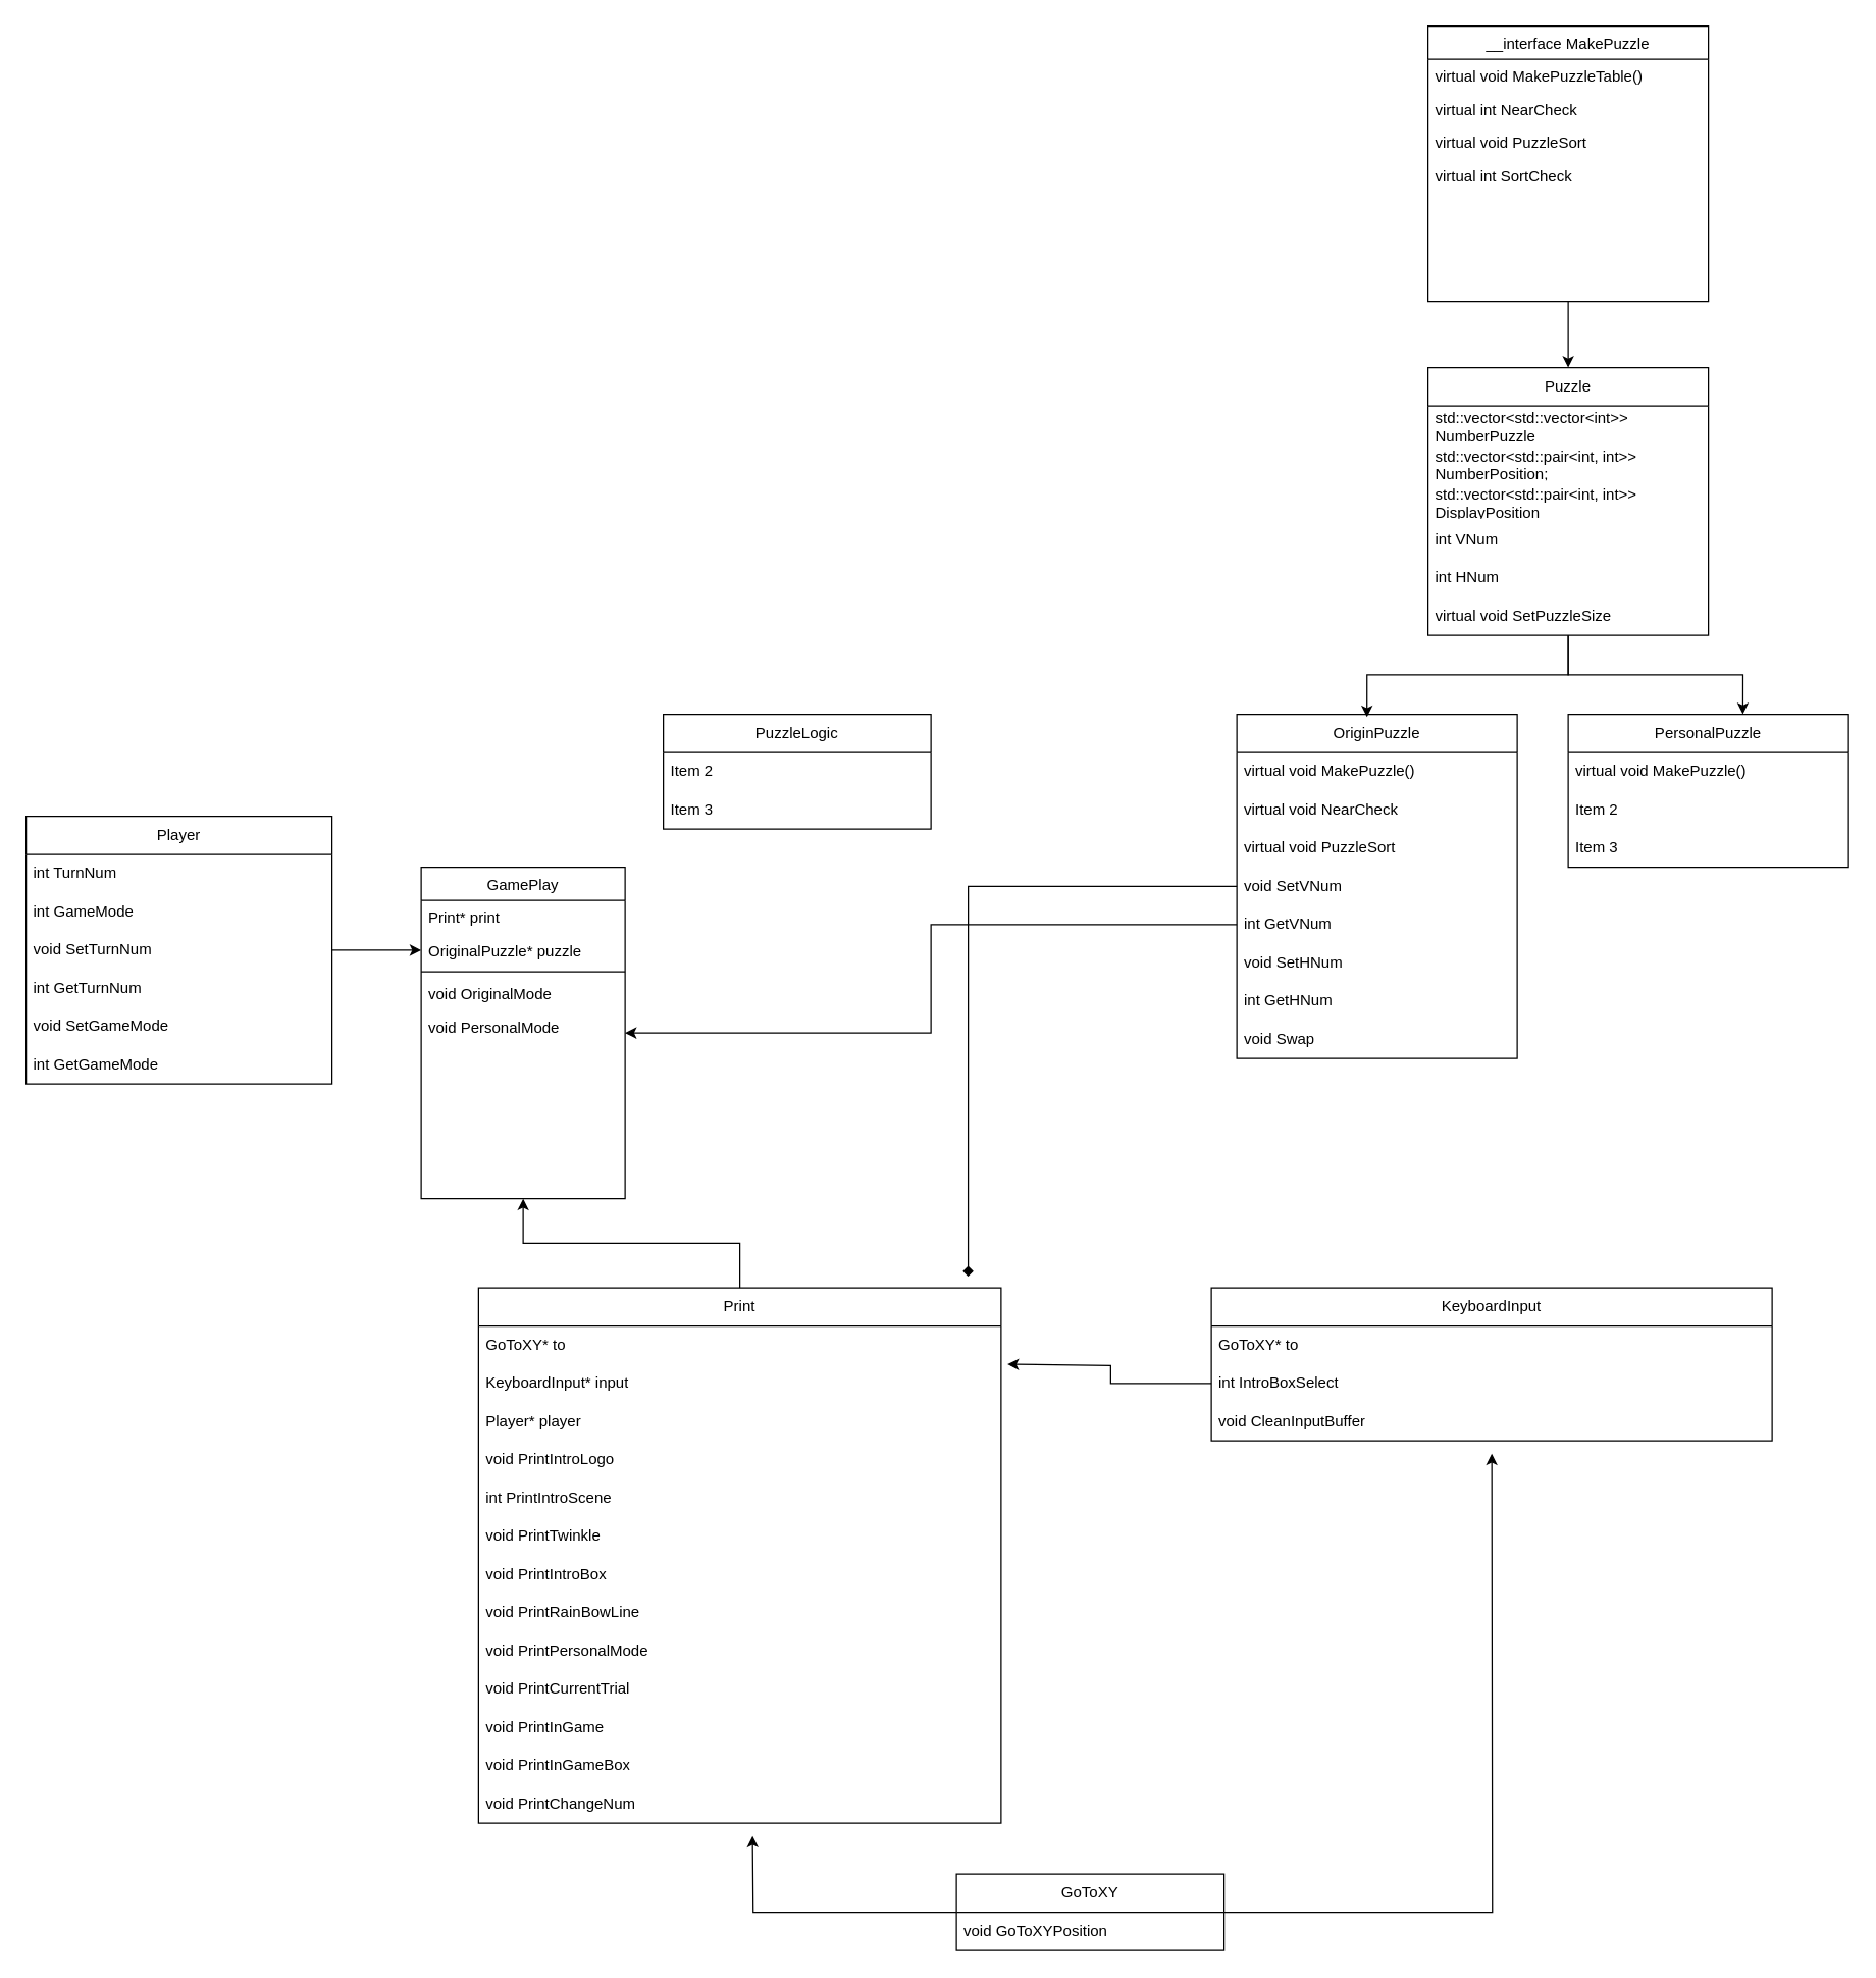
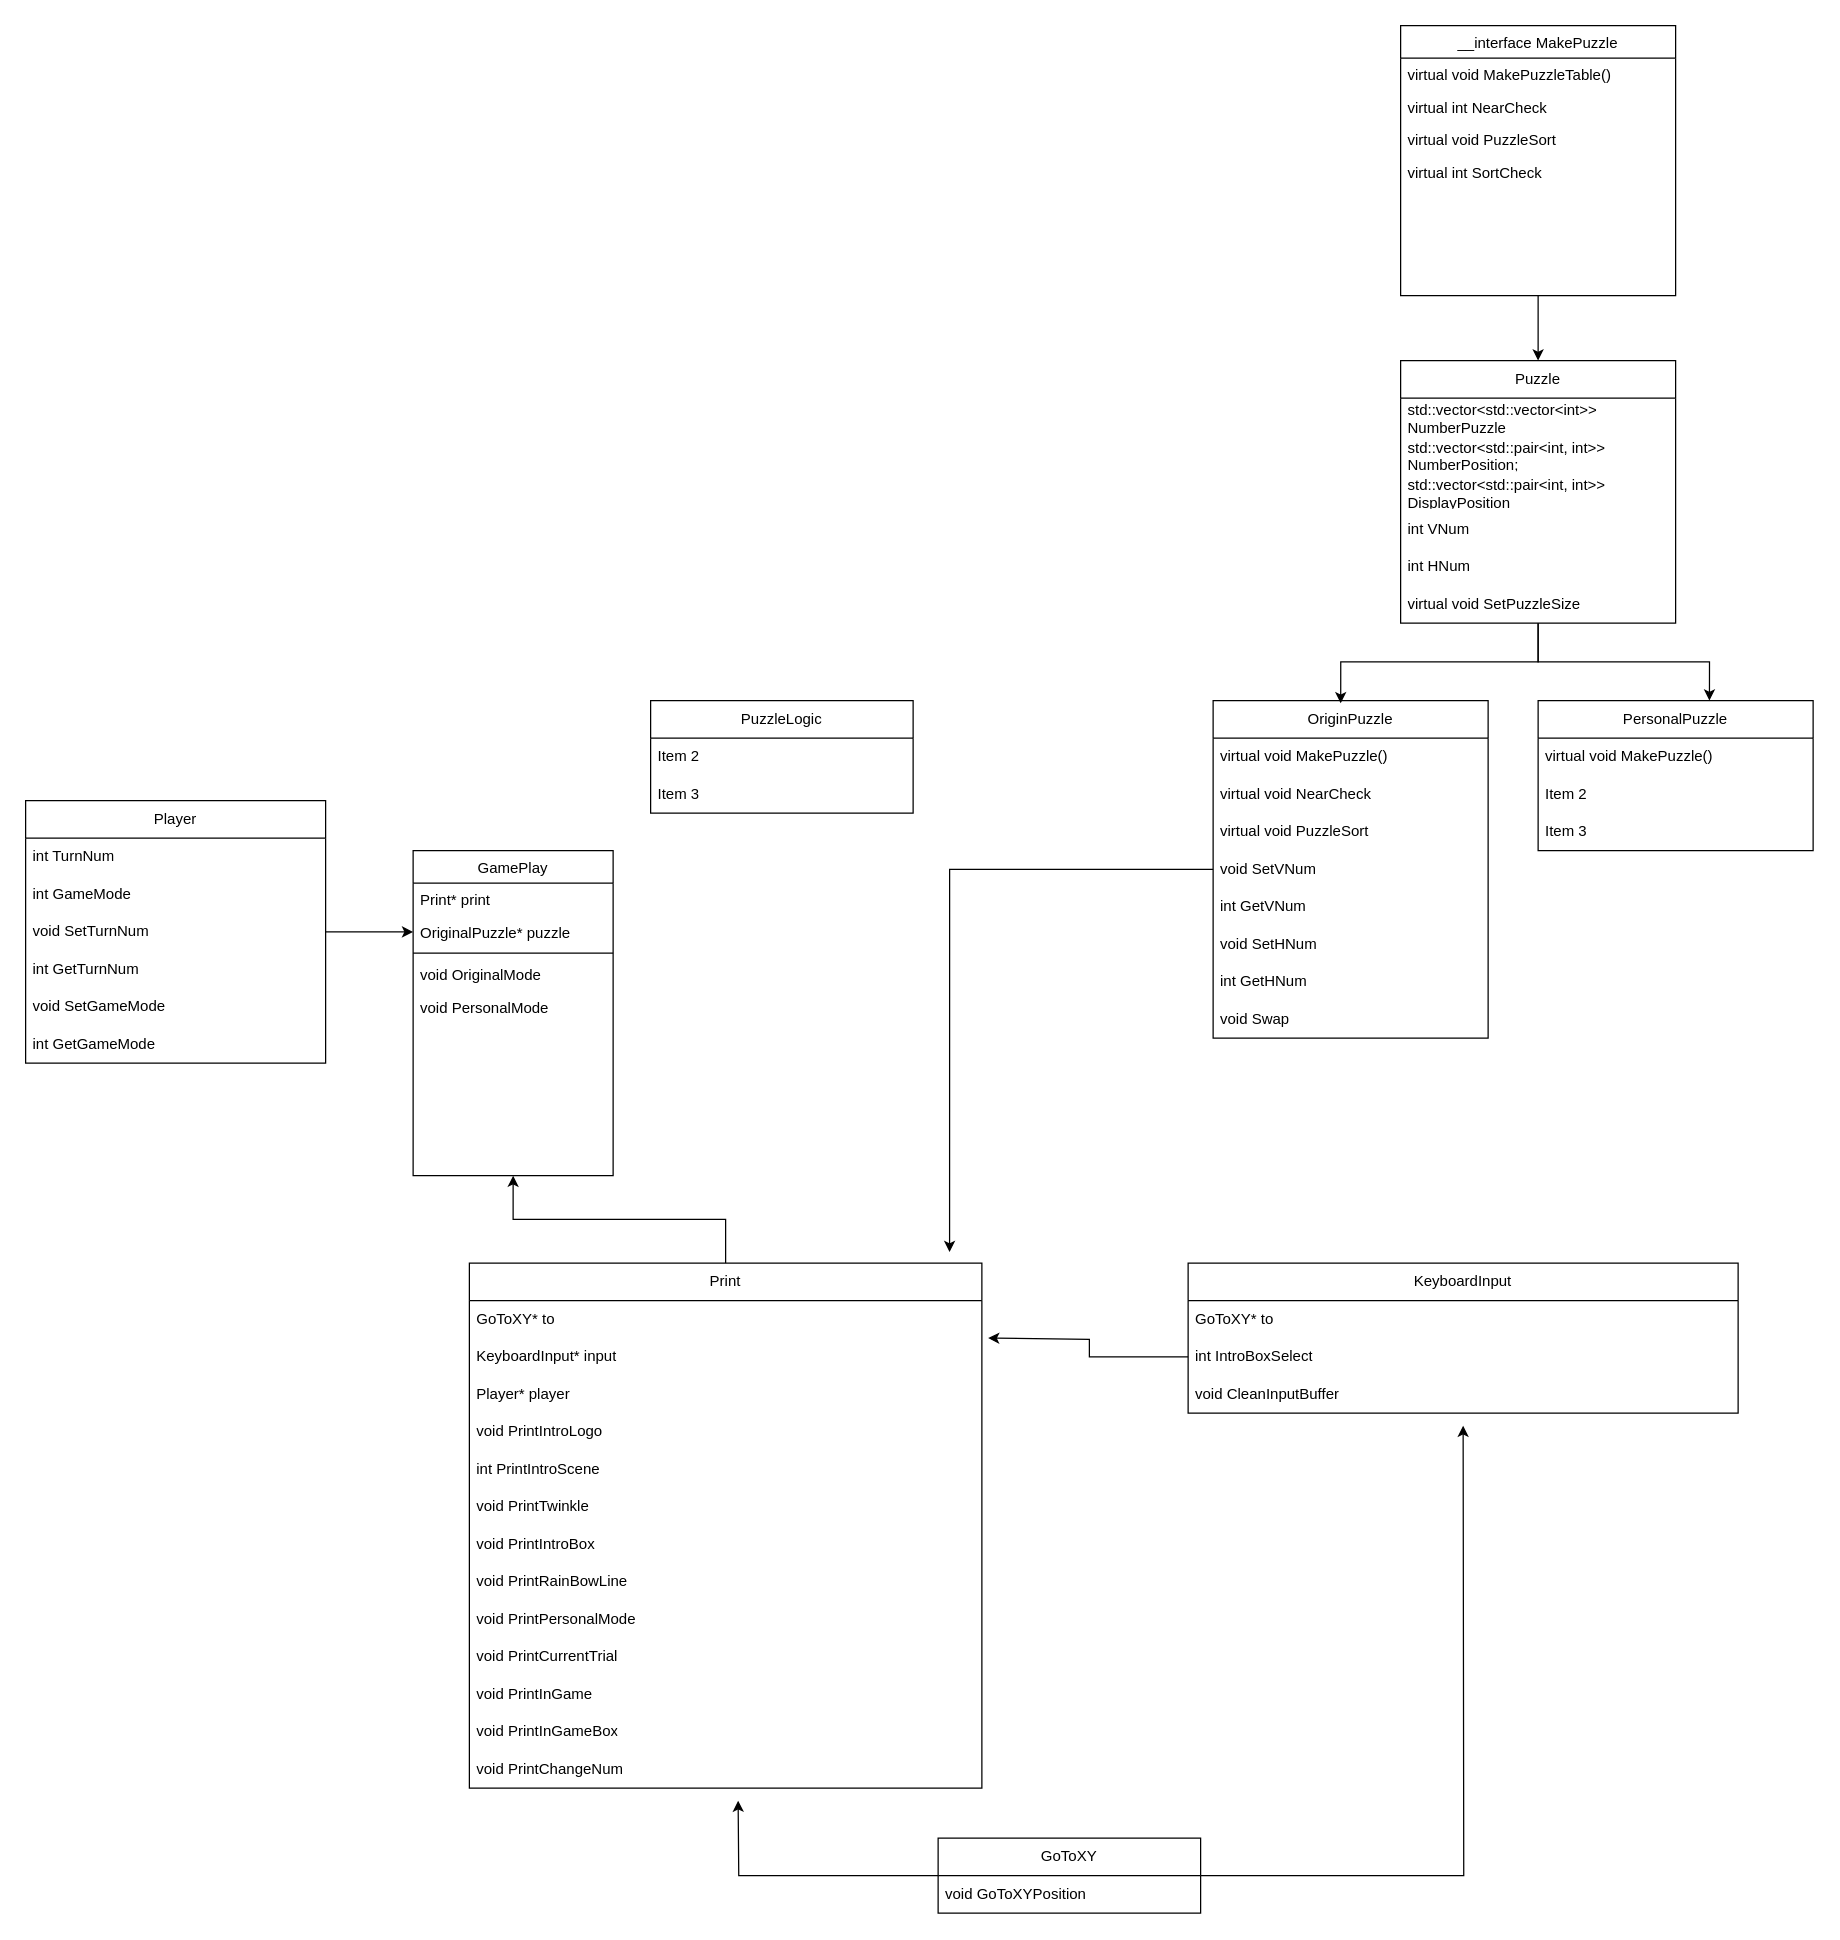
- <mxCell id="72" style="edgeStyle=orthogonalEdgeStyle;rounded=0;orthogonalLoop=1;jettySize=auto;html=1;entryX=1;entryY=0.5;entryDx=0;entryDy=0;" edge="1" parent="1" source="26" target="2"><mxGeometry relative="1" as="geometry" /></mxCell>
- <mxCell id="71" style="edgeStyle=orthogonalEdgeStyle;rounded=0;orthogonalLoop=1;jettySize=auto;html=1;entryX=0.937;entryY=-0.021;entryDx=0;entryDy=0;entryPerimeter=0;endArrow=diamond;" edge="1" parent="1" source="21" target="40"><mxGeometry relative="1" as="geometry" /></mxCell>
+ <mxCell id="71" style="edgeStyle=orthogonalEdgeStyle;rounded=0;orthogonalLoop=1;jettySize=auto;html=1;entryX=0.937;entryY=-0.021;entryDx=0;entryDy=0;entryPerimeter=0;" edge="1" parent="1" source="21" target="40"><mxGeometry relative="1" as="geometry" /></mxCell>
